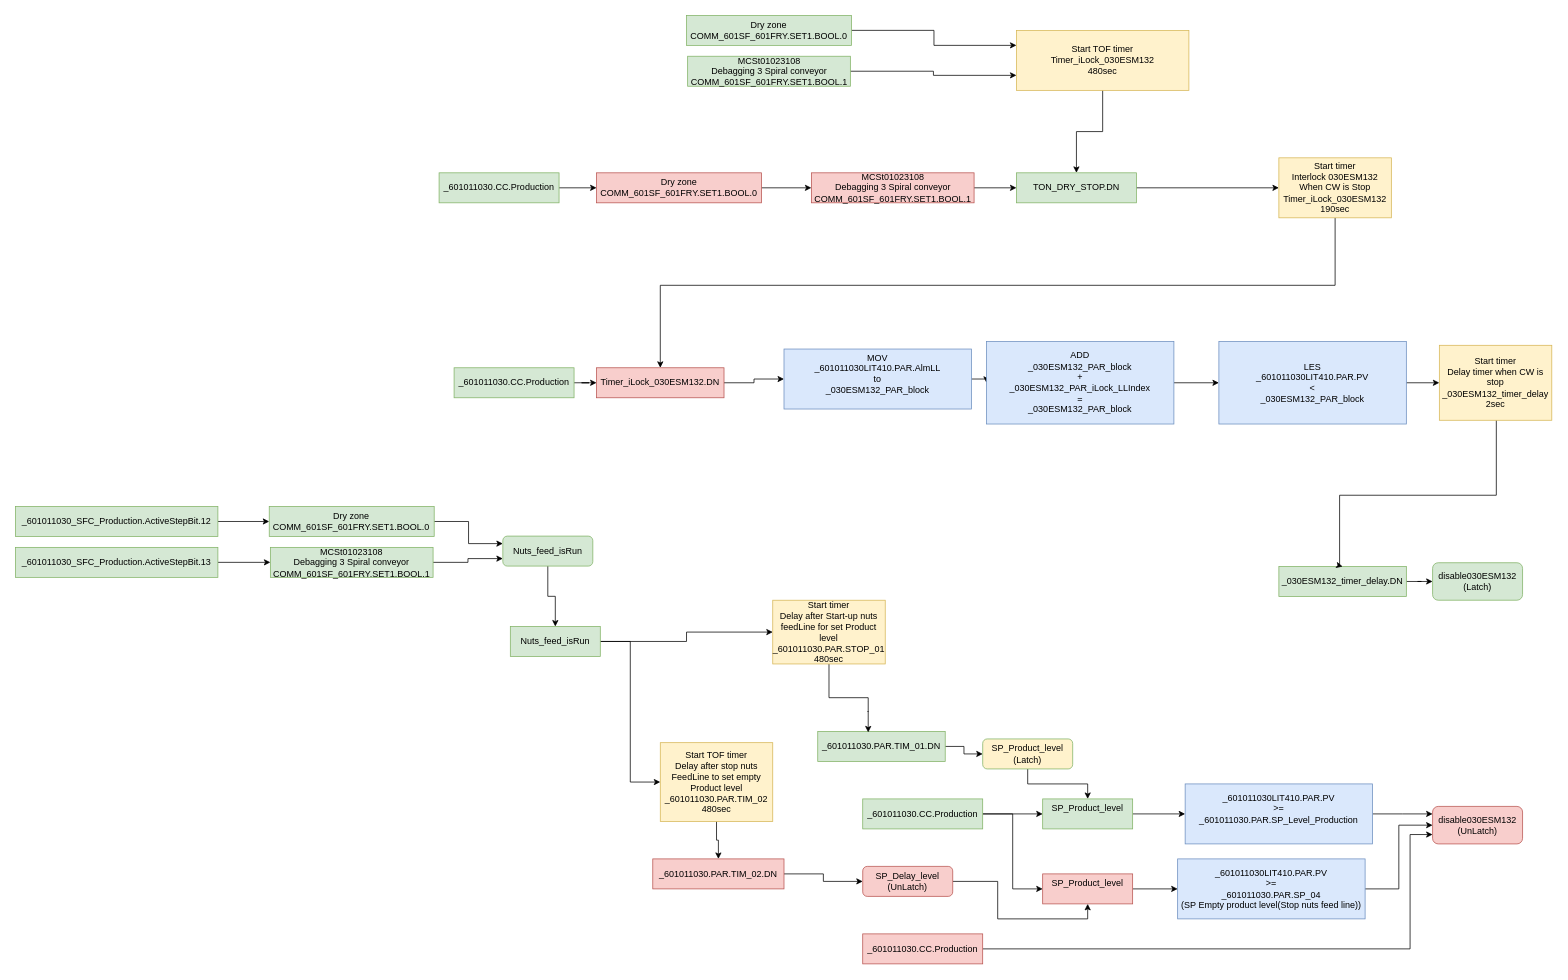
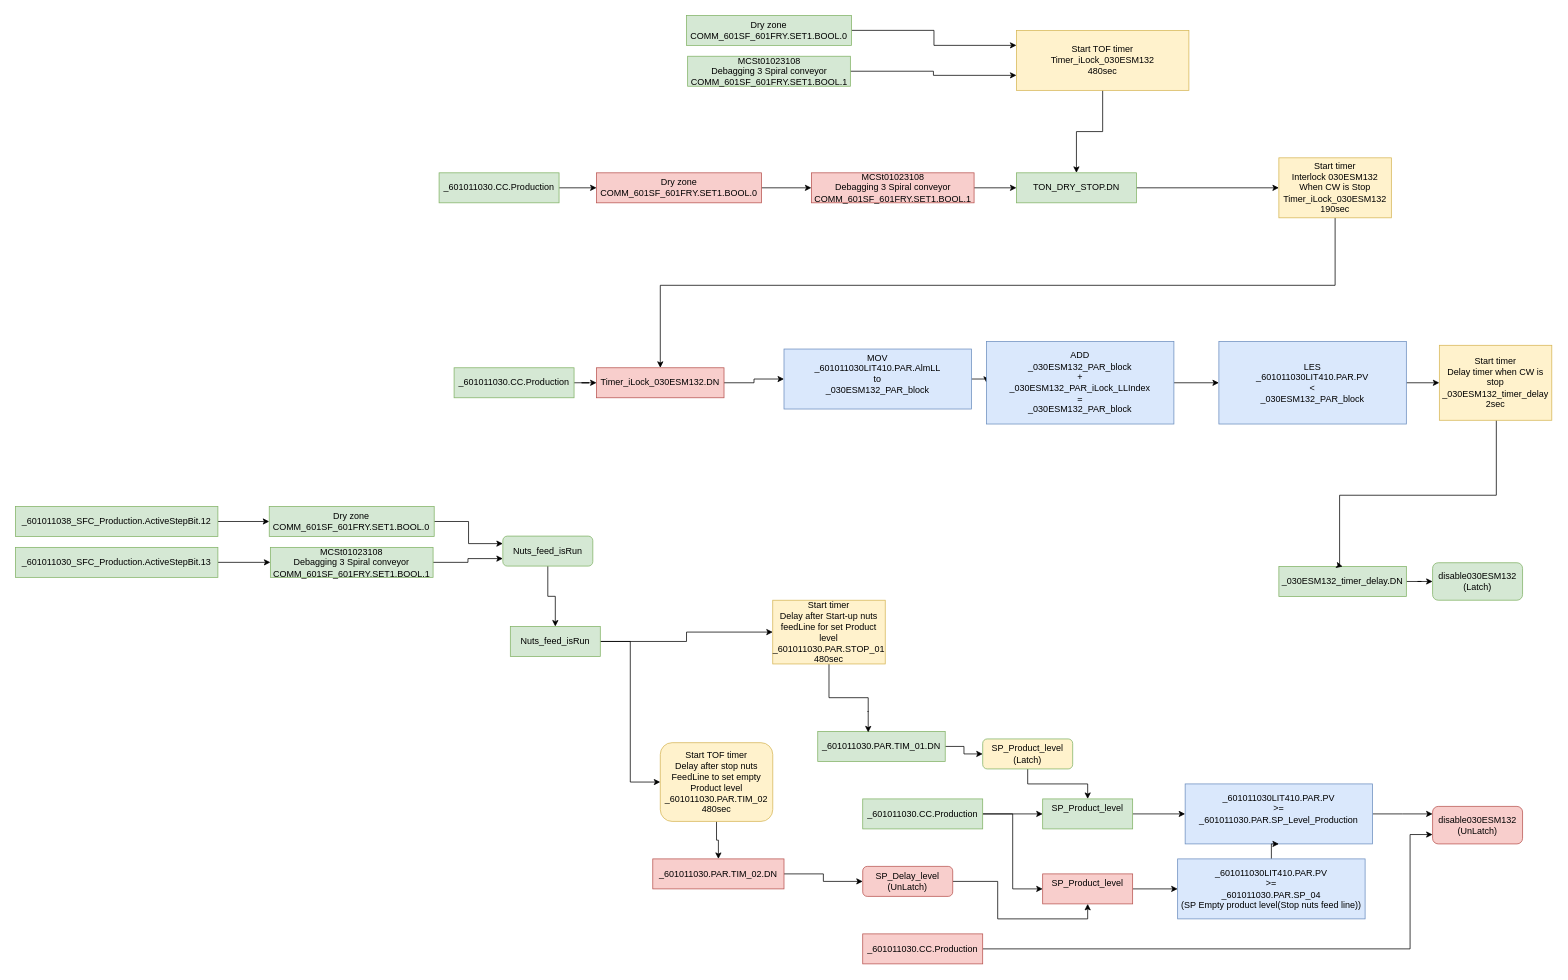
- <mxCell id="58" value="_601011030_SFC_Production.ActiveStepBit.12" style="rounded=0;whiteSpace=wrap;html=1;fillColor=#d5e8d4;strokeColor=#82b366;" vertex="1" parent="1"><mxGeometry x="20" y="675" width="270" height="40" as="geometry" /></mxCell>
+ <mxCell id="58" value="_601011038_SFC_Production.ActiveStepBit.12" style="rounded=0;whiteSpace=wrap;html=1;fillColor=#d5e8d4;strokeColor=#82b366;" vertex="1" parent="1"><mxGeometry x="20" y="675" width="270" height="40" as="geometry" /></mxCell>
- <mxCell id="68" value="&lt;div&gt;Start TOF timer&lt;/div&gt;&lt;div&gt;Delay after stop nuts FeedLine to set empty Product level&lt;br&gt;&lt;/div&gt;&lt;div&gt;_601011030.PAR.TIM_02&lt;br&gt;&lt;/div&gt;&lt;div&gt;480sec&lt;br&gt;&lt;/div&gt;" style="rounded=0;whiteSpace=wrap;html=1;fillColor=#fff2cc;strokeColor=#d6b656;" vertex="1" parent="1"><mxGeometry x="880" y="990" width="150" height="105" as="geometry" /></mxCell>
+ <mxCell id="68" value="&lt;div&gt;Start TOF timer&lt;/div&gt;&lt;div&gt;Delay after stop nuts FeedLine to set empty Product level&lt;br&gt;&lt;/div&gt;&lt;div&gt;_601011030.PAR.TIM_02&lt;br&gt;&lt;/div&gt;&lt;div&gt;480sec&lt;br&gt;&lt;/div&gt;" style="whiteSpace=wrap;html=1;fillColor=#fff2cc;strokeColor=#d6b656;rounded=1;" vertex="1" parent="1"><mxGeometry x="880" y="990" width="150" height="105" as="geometry" /></mxCell>
- <mxCell id="20" style="edgeStyle=orthogonalEdgeStyle;rounded=0;orthogonalLoop=1;jettySize=auto;html=1;entryX=0;entryY=0.5;entryDx=0;entryDy=0;" edge="1" parent="1" source="21" target="17"><mxGeometry relative="1" as="geometry" /></mxCell>
+ <mxCell id="20" style="edgeStyle=orthogonalEdgeStyle;rounded=0;orthogonalLoop=1;jettySize=auto;html=1;" edge="1" parent="1" source="21" target="16"><mxGeometry relative="1" as="geometry" /></mxCell>
